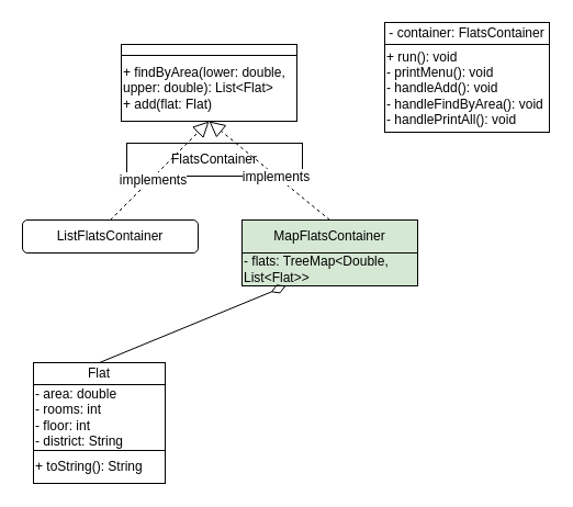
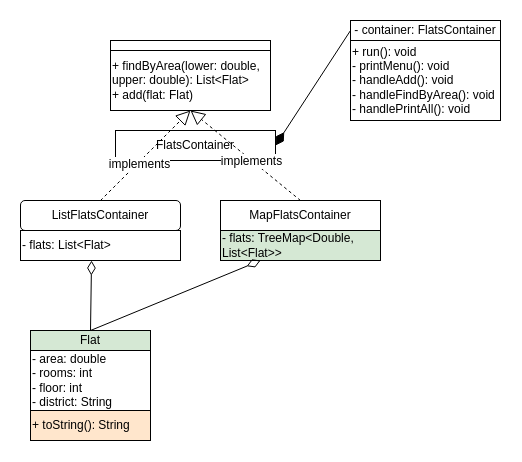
+ <mxCell id="18" style="edgeStyle=none;html=1;exitX=0;exitY=0.5;exitDx=0;exitDy=0;entryX=1;entryY=0.5;entryDx=0;entryDy=0;strokeWidth=1;fontSize=12;endArrow=diamondThin;endFill=1;endSize=13;" edge="1" parent="1" source="19" target="2"><mxGeometry relative="1" as="geometry" /></mxCell>
- <mxCell id="7" value="MapFlatsContainer" style="rounded=0;whiteSpace=wrap;html=1;fillColor=#d5e8d4;" vertex="1" parent="1"><mxGeometry x="220" y="200" width="160" height="30" as="geometry" /></mxCell>
+ <mxCell id="7" value="MapFlatsContainer" style="rounded=0;whiteSpace=wrap;html=1;" vertex="1" parent="1"><mxGeometry x="220" y="200" width="160" height="30" as="geometry" /></mxCell>
+ <mxCell id="11" value="- flats: List&amp;lt;Flat&amp;gt;" style="rounded=0;whiteSpace=wrap;html=1;align=left;" vertex="1" parent="1"><mxGeometry x="20" y="230" width="160" height="30" as="geometry" /></mxCell>
+ <mxCell id="13" style="edgeStyle=none;html=1;exitX=0.5;exitY=0;exitDx=0;exitDy=0;entryX=0.444;entryY=1.001;entryDx=0;entryDy=0;entryPerimeter=0;strokeWidth=1;fontSize=12;endArrow=diamondThin;endFill=0;endSize=12;" edge="1" parent="1" source="15" target="11"><mxGeometry relative="1" as="geometry" /></mxCell>
- <mxCell id="15" value="Flat" style="rounded=0;whiteSpace=wrap;html=1;fontSize=12;" vertex="1" parent="1"><mxGeometry x="30" y="330" width="120" height="20" as="geometry" /></mxCell>
+ <mxCell id="15" value="Flat" style="rounded=0;whiteSpace=wrap;html=1;fontSize=12;fillColor=#d5e8d4;" vertex="1" parent="1"><mxGeometry x="30" y="330" width="120" height="20" as="geometry" /></mxCell>
- <mxCell id="17" value="+ toString(): String" style="rounded=0;whiteSpace=wrap;html=1;fontSize=12;align=left;" vertex="1" parent="1"><mxGeometry x="30" y="410" width="120" height="30" as="geometry" /></mxCell>
+ <mxCell id="17" value="+ toString(): String" style="rounded=0;whiteSpace=wrap;html=1;fontSize=12;align=left;fillColor=#ffe6cc;" vertex="1" parent="1"><mxGeometry x="30" y="410" width="120" height="30" as="geometry" /></mxCell>
